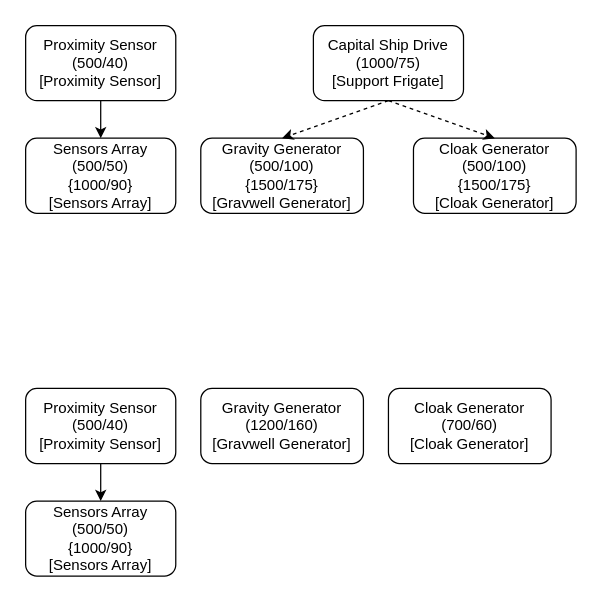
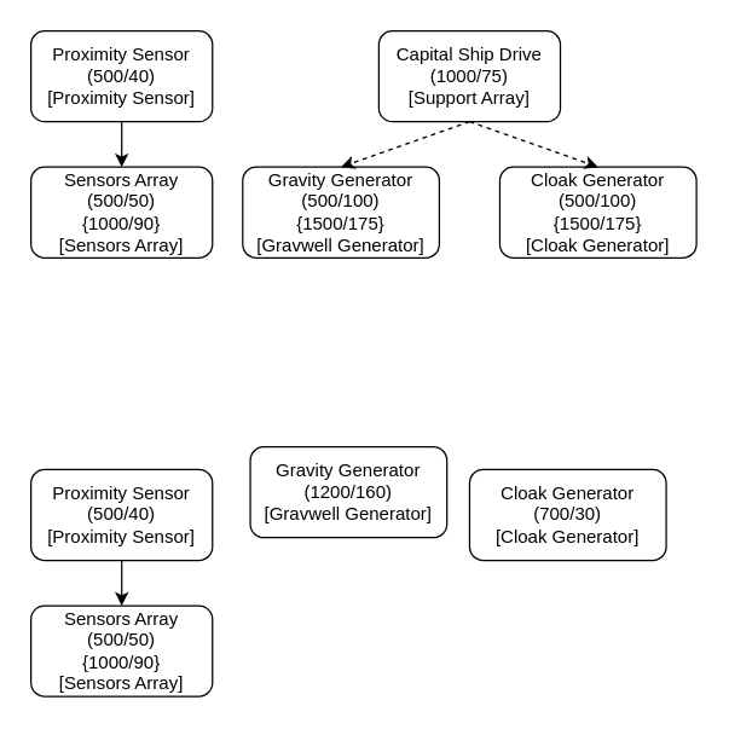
- <mxCell id="7" value="Capital Ship Drive&lt;br&gt;(1000/75)&lt;br&gt;[Support Frigate]" style="rounded=1;whiteSpace=wrap;html=1;" vertex="1" parent="1"><mxGeometry x="250" y="20" width="120" height="60" as="geometry" /></mxCell>
+ <mxCell id="7" value="Capital Ship Drive&lt;br&gt;(1000/75)&lt;br&gt;[Support Array]" style="rounded=1;whiteSpace=wrap;html=1;" vertex="1" parent="1"><mxGeometry x="250" y="20" width="120" height="60" as="geometry" /></mxCell>
- <mxCell id="13" value="Gravity Generator&lt;br&gt;(1200/160)&lt;br&gt;[Gravwell Generator]" style="rounded=1;whiteSpace=wrap;html=1;" vertex="1" parent="1"><mxGeometry x="160" y="310" width="130" height="60" as="geometry" /></mxCell>
+ <mxCell id="13" value="Gravity Generator&lt;br&gt;(1200/160)&lt;br&gt;[Gravwell Generator]" style="rounded=1;whiteSpace=wrap;html=1;" vertex="1" parent="1"><mxGeometry x="165" y="295" width="130" height="60" as="geometry" /></mxCell>
- <mxCell id="14" value="Cloak Generator&lt;br&gt;(700/60)&lt;br&gt;[Cloak Generator]" style="rounded=1;whiteSpace=wrap;html=1;" vertex="1" parent="1"><mxGeometry x="310" y="310" width="130" height="60" as="geometry" /></mxCell>
+ <mxCell id="14" value="Cloak Generator&lt;br&gt;(700/30)&lt;br&gt;[Cloak Generator]" style="rounded=1;whiteSpace=wrap;html=1;" vertex="1" parent="1"><mxGeometry x="310" y="310" width="130" height="60" as="geometry" /></mxCell>
